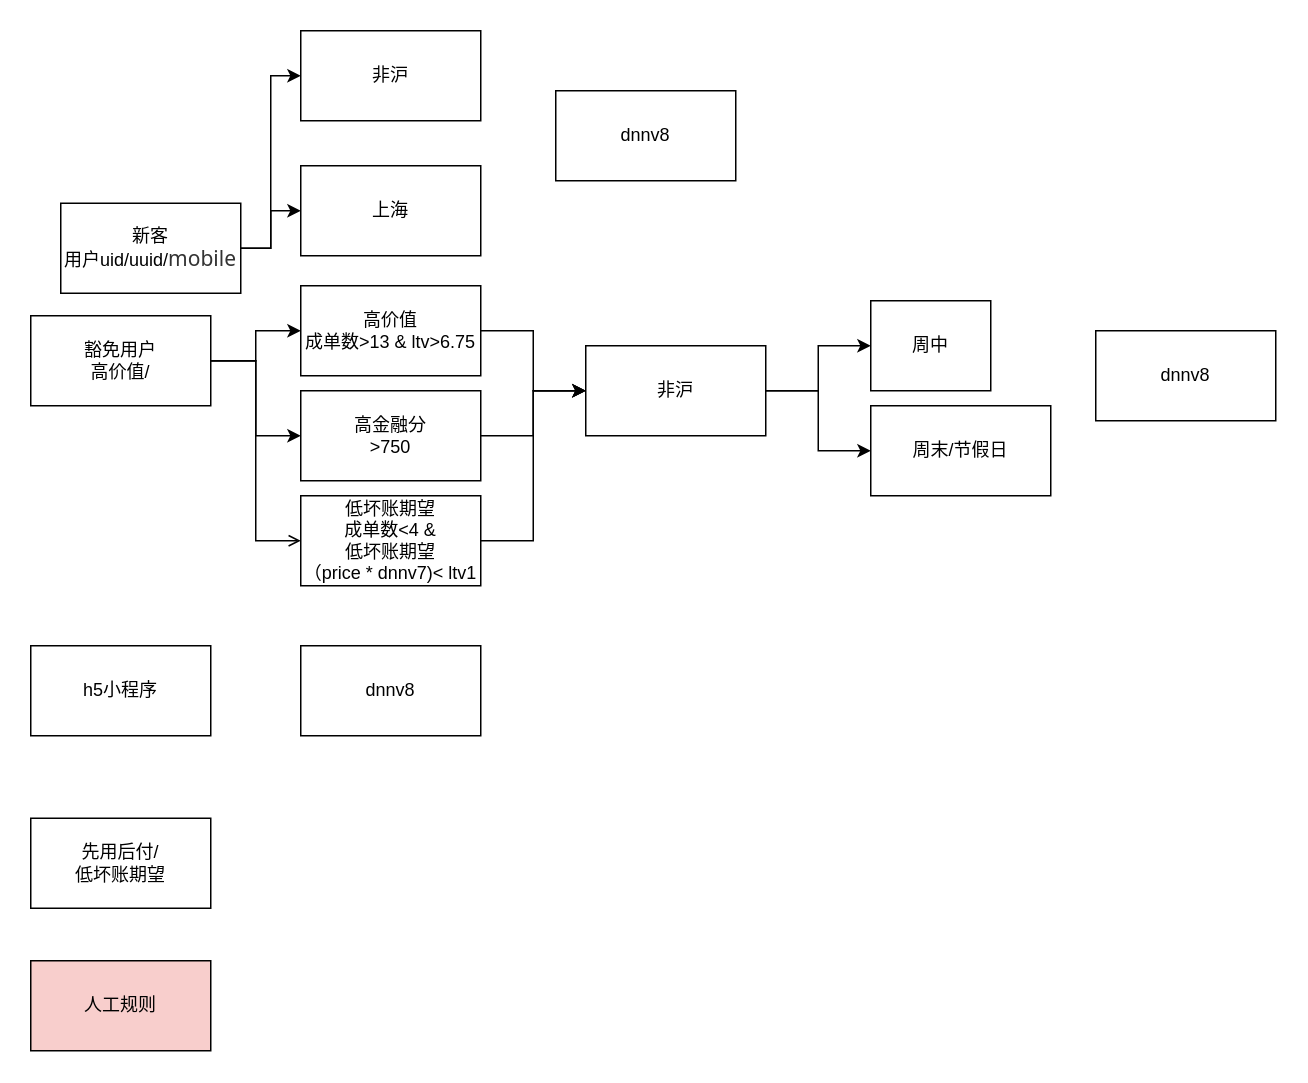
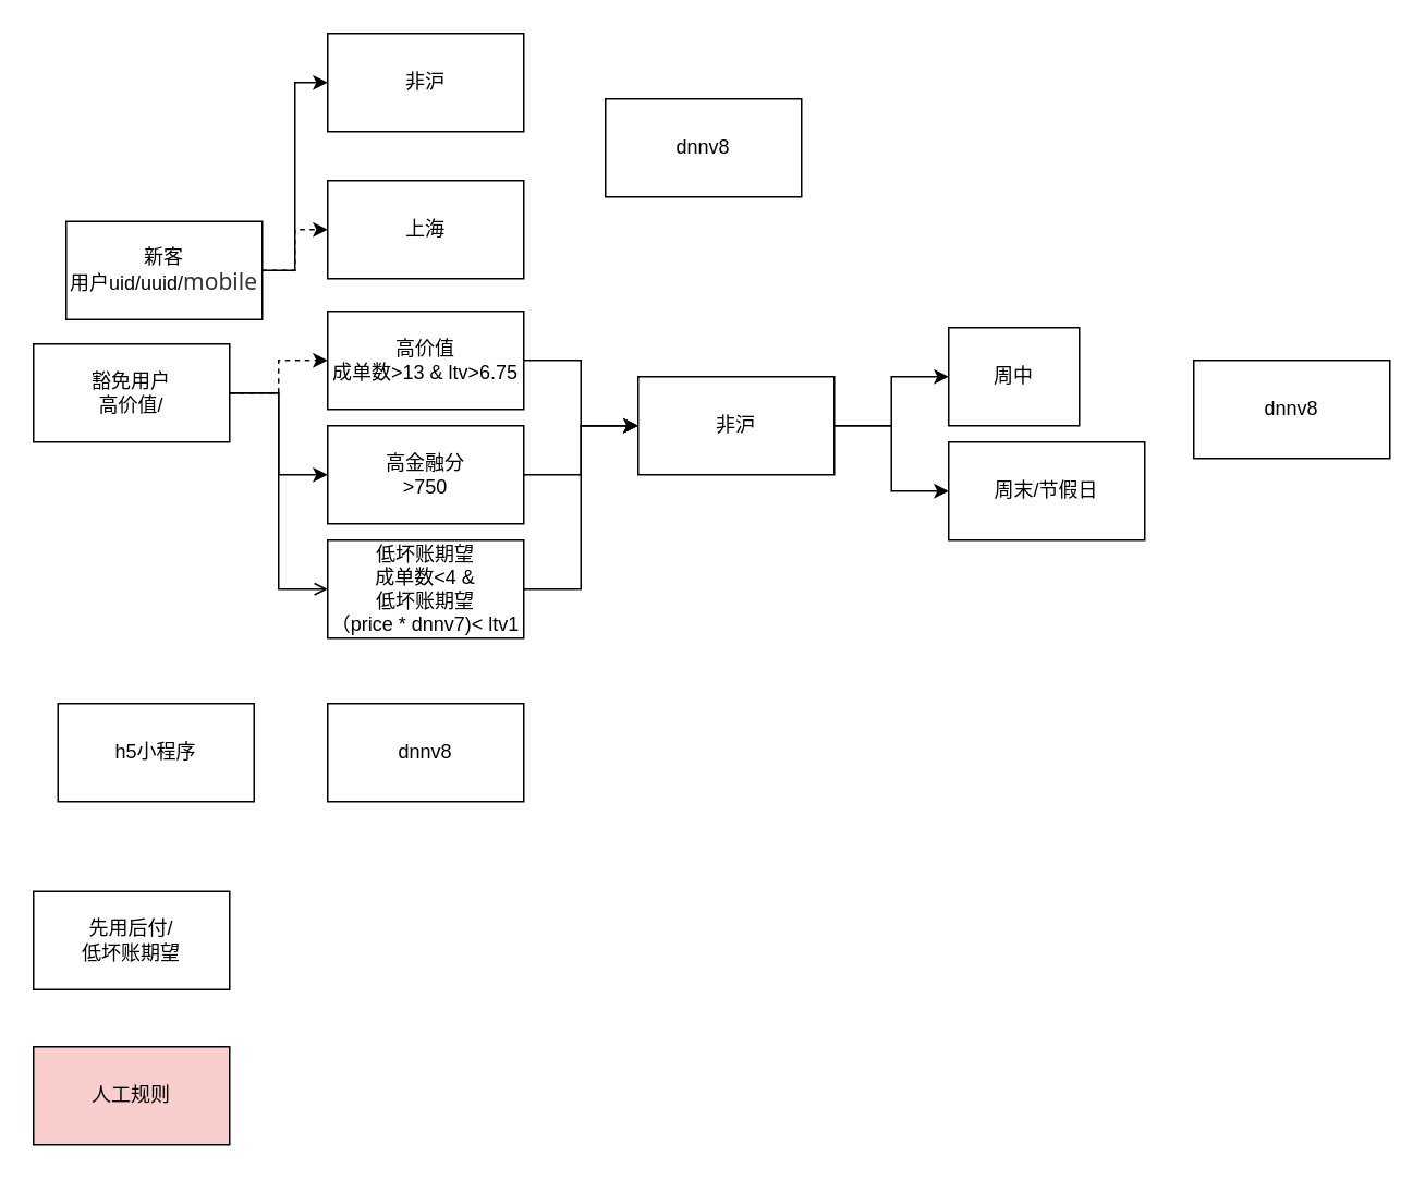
- <mxCell id="2" style="edgeStyle=orthogonalEdgeStyle;rounded=0;orthogonalLoop=1;jettySize=auto;html=1;exitX=1;exitY=0.5;exitDx=0;exitDy=0;" edge="1" parent="1" source="4" target="7"><mxGeometry relative="1" as="geometry" /></mxCell>
+ <mxCell id="2" style="edgeStyle=orthogonalEdgeStyle;rounded=0;orthogonalLoop=1;jettySize=auto;html=1;exitX=1;exitY=0.5;exitDx=0;exitDy=0;dashed=1;" edge="1" parent="1" source="4" target="7"><mxGeometry relative="1" as="geometry" /></mxCell>
- <mxCell id="8" style="edgeStyle=orthogonalEdgeStyle;rounded=0;orthogonalLoop=1;jettySize=auto;html=1;exitX=1;exitY=0.5;exitDx=0;exitDy=0;" edge="1" parent="1" source="11" target="15"><mxGeometry relative="1" as="geometry" /></mxCell>
+ <mxCell id="8" style="edgeStyle=orthogonalEdgeStyle;rounded=0;orthogonalLoop=1;jettySize=auto;html=1;exitX=1;exitY=0.5;exitDx=0;exitDy=0;dashed=1;" edge="1" parent="1" source="11" target="15"><mxGeometry relative="1" as="geometry" /></mxCell>
- <mxCell id="24" value="h5小程序" style="rounded=0;whiteSpace=wrap;html=1;" vertex="1" parent="1"><mxGeometry x="20" y="430" width="120" height="60" as="geometry" /></mxCell>
+ <mxCell id="24" value="h5小程序" style="rounded=0;whiteSpace=wrap;html=1;" vertex="1" parent="1"><mxGeometry x="35" y="430" width="120" height="60" as="geometry" /></mxCell>
